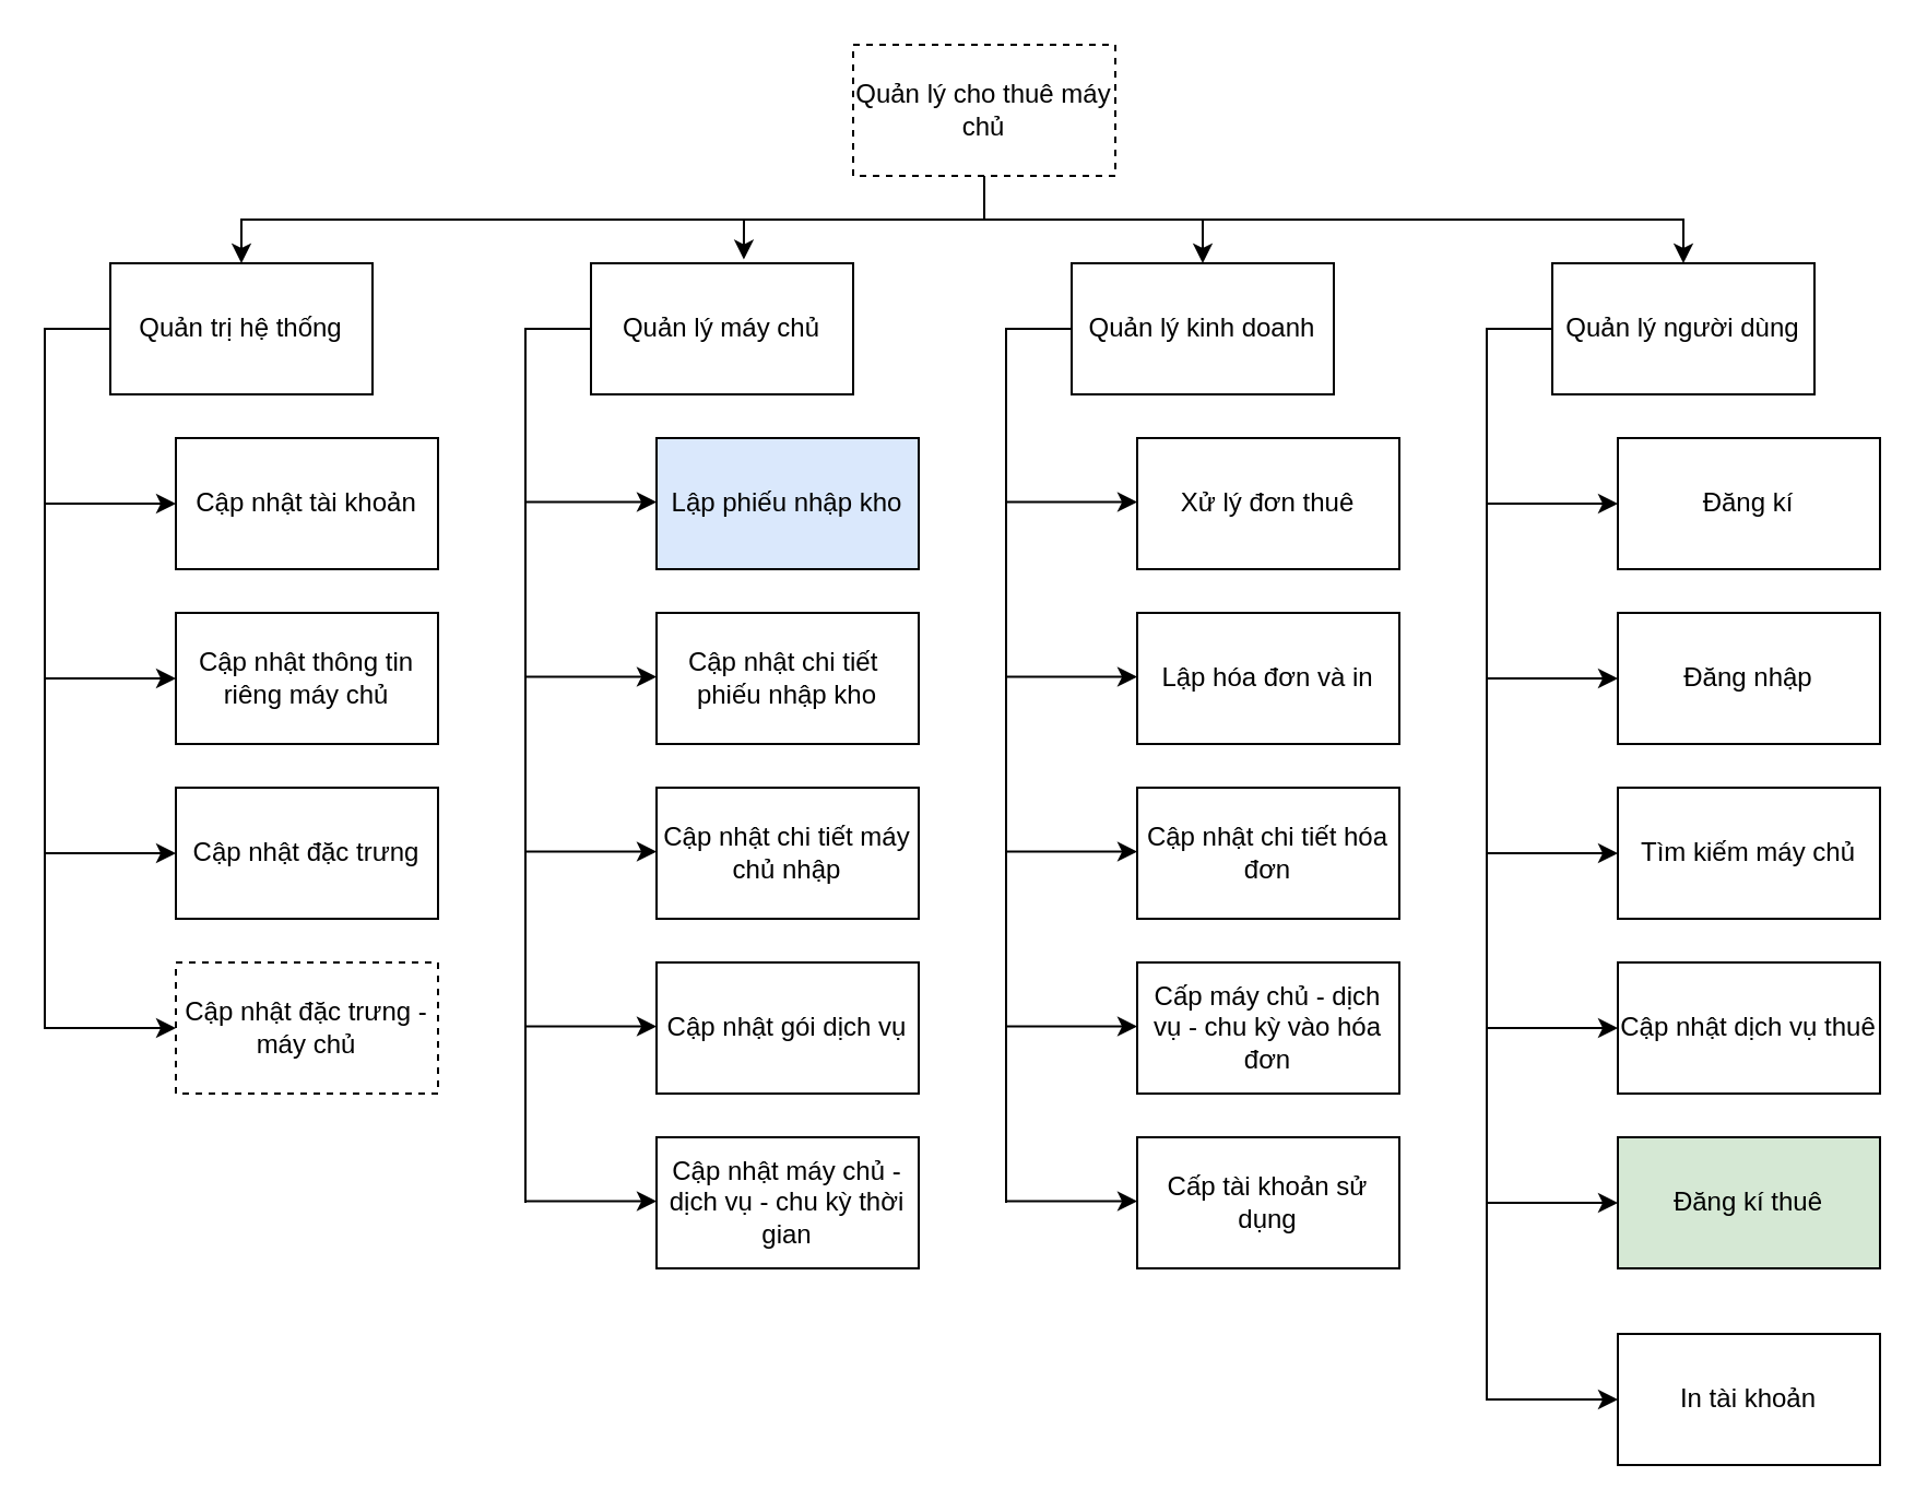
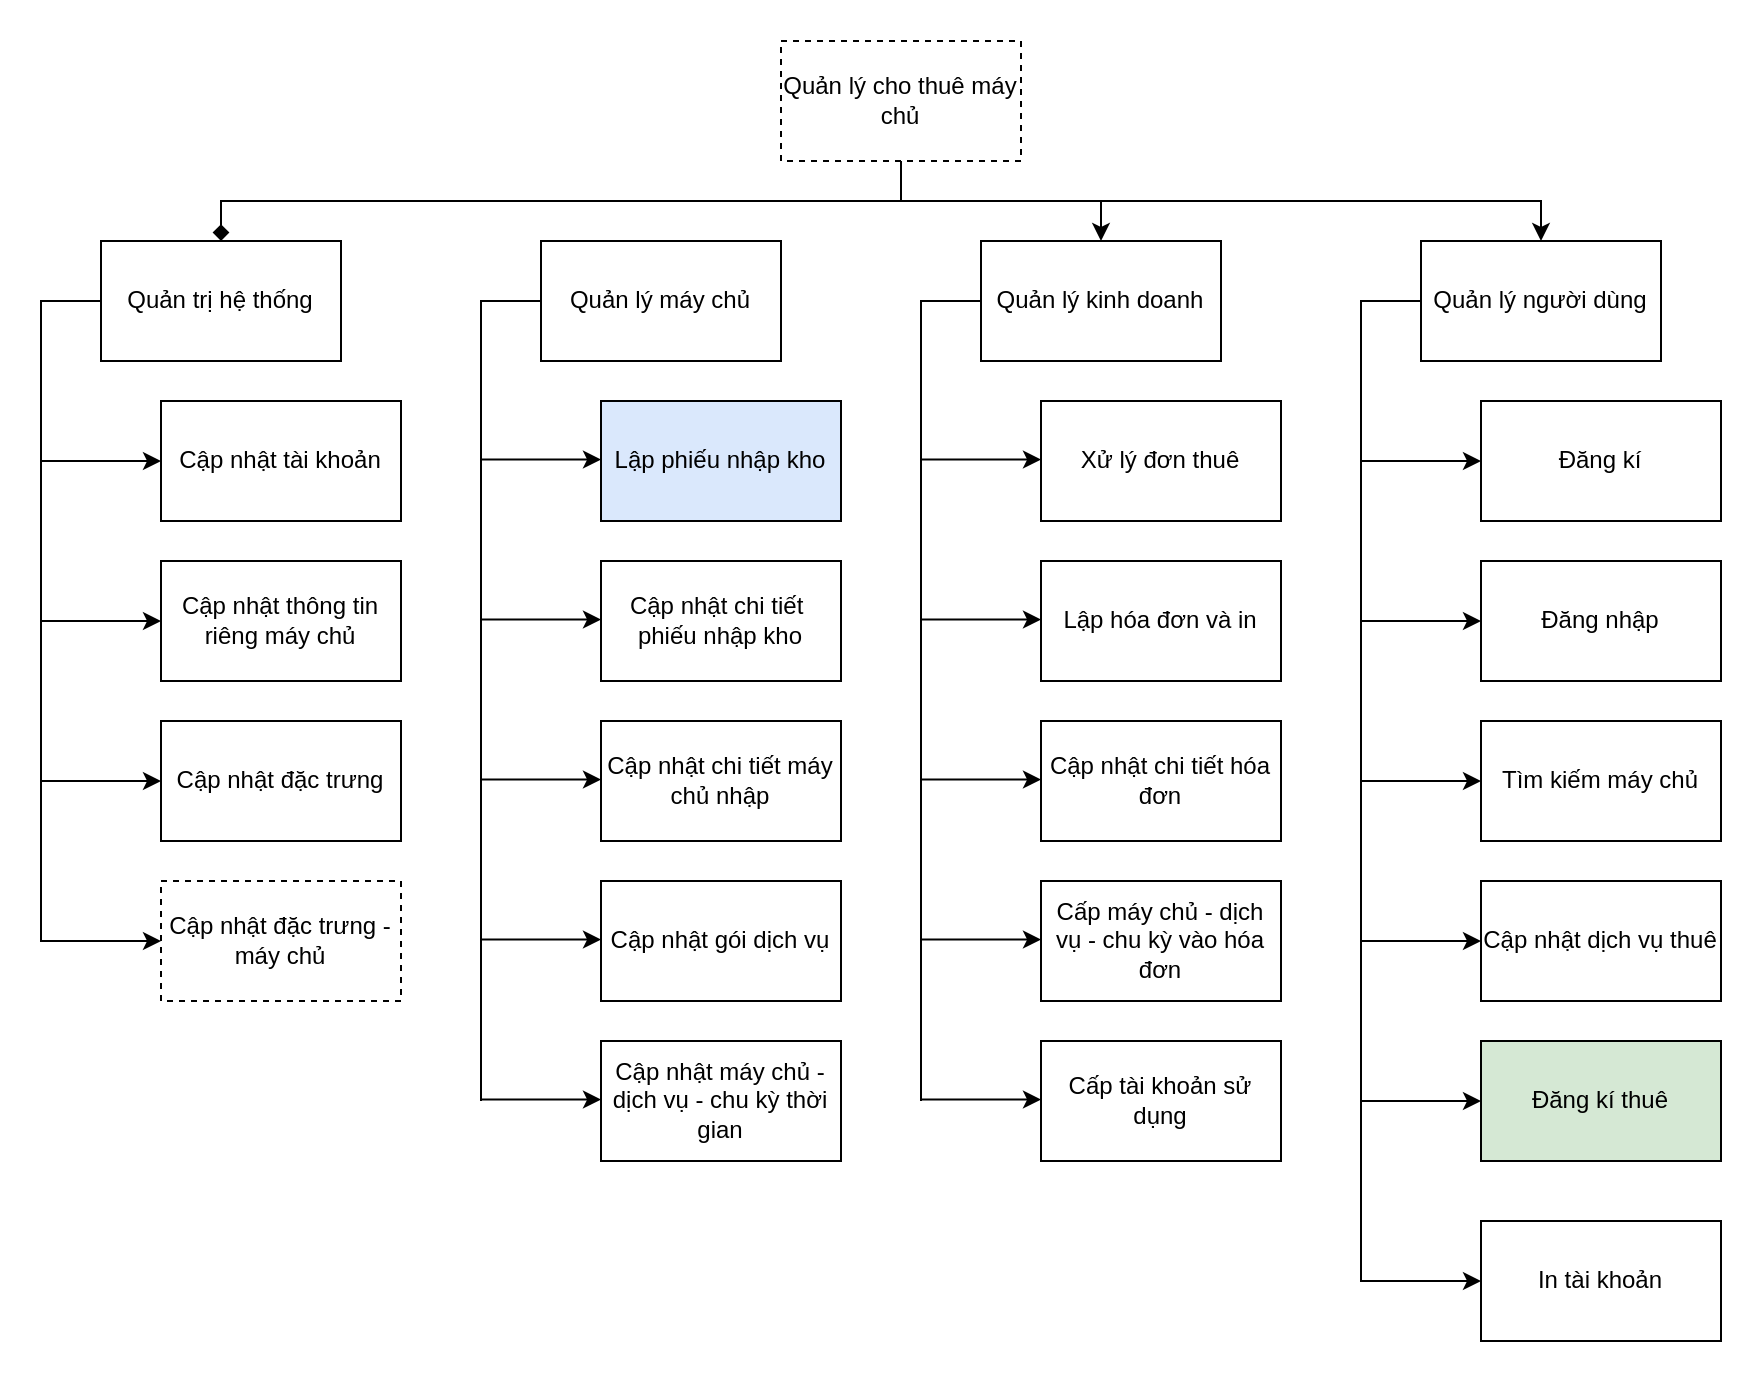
- <mxCell id="30" style="edgeStyle=orthogonalEdgeStyle;rounded=0;orthogonalLoop=1;jettySize=auto;html=1;entryX=0.583;entryY=-0.029;entryDx=0;entryDy=0;entryPerimeter=0;" parent="1" source="5" target="11" edge="1"><mxGeometry relative="1" as="geometry" /></mxCell>
- <mxCell id="4" style="edgeStyle=orthogonalEdgeStyle;rounded=0;orthogonalLoop=1;jettySize=auto;html=1;exitX=0.5;exitY=1;exitDx=0;exitDy=0;" parent="1" source="5" target="6" edge="1"><mxGeometry relative="1" as="geometry" /></mxCell>
+ <mxCell id="4" style="edgeStyle=orthogonalEdgeStyle;rounded=0;orthogonalLoop=1;jettySize=auto;html=1;exitX=0.5;exitY=1;exitDx=0;exitDy=0;endArrow=diamond;" parent="1" source="5" target="6" edge="1"><mxGeometry relative="1" as="geometry" /></mxCell>
